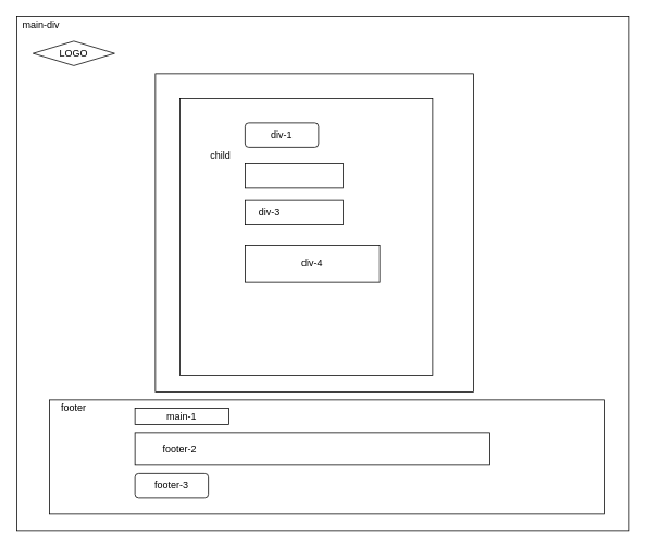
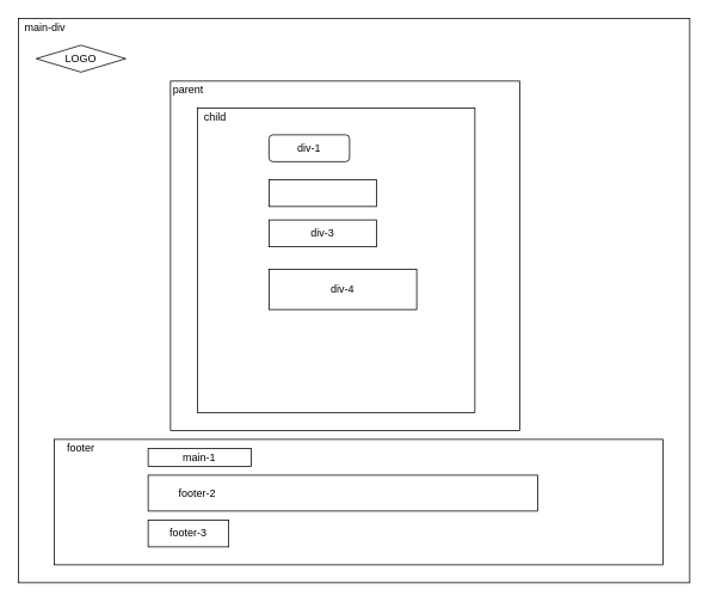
+ <mxCell id="6" value="parent" style="text;html=1;strokeColor=none;fillColor=none;align=center;verticalAlign=middle;whiteSpace=wrap;rounded=0;" vertex="1" parent="1"><mxGeometry x="190" y="90" width="40" height="20" as="geometry" /></mxCell>
- <mxCell id="12" value="child" style="text;html=1;strokeColor=none;fillColor=none;align=center;verticalAlign=middle;whiteSpace=wrap;rounded=0;" vertex="1" parent="1"><mxGeometry x="250" y="180" width="40" height="20" as="geometry" /></mxCell>
+ <mxCell id="12" value="child" style="text;html=1;strokeColor=none;fillColor=none;align=center;verticalAlign=middle;whiteSpace=wrap;rounded=0;" vertex="1" parent="1"><mxGeometry x="220" y="120" width="40" height="20" as="geometry" /></mxCell>
- <mxCell id="14" value="div-3" style="text;html=1;strokeColor=none;fillColor=none;align=center;verticalAlign=middle;whiteSpace=wrap;rounded=0;" vertex="1" parent="1"><mxGeometry x="310" y="250" width="40" height="20" as="geometry" /></mxCell>
+ <mxCell id="14" value="div-3" style="text;html=1;strokeColor=none;fillColor=none;align=center;verticalAlign=middle;whiteSpace=wrap;rounded=0;" vertex="1" parent="1"><mxGeometry x="340" y="250" width="40" height="20" as="geometry" /></mxCell>
- <mxCell id="20" value="footer-3" style="rounded=1;whiteSpace=wrap;html=1;" vertex="1" parent="1"><mxGeometry x="165" y="580" width="90" height="30" as="geometry" /></mxCell>
+ <mxCell id="20" value="footer-3" style="whiteSpace=wrap;html=1;rounded=0;" vertex="1" parent="1"><mxGeometry x="165" y="580" width="90" height="30" as="geometry" /></mxCell>
